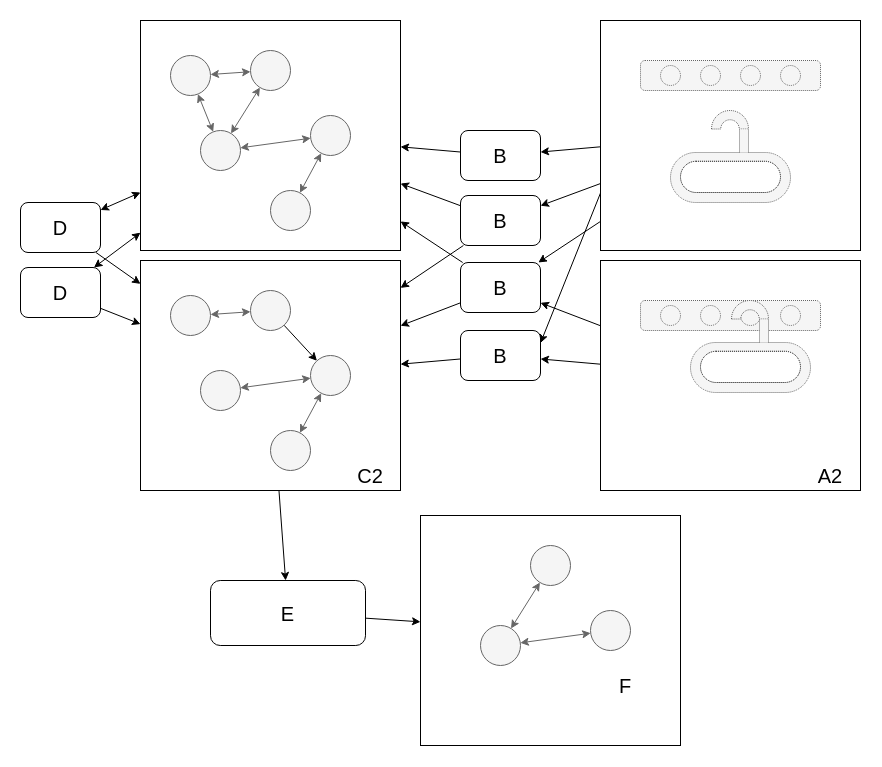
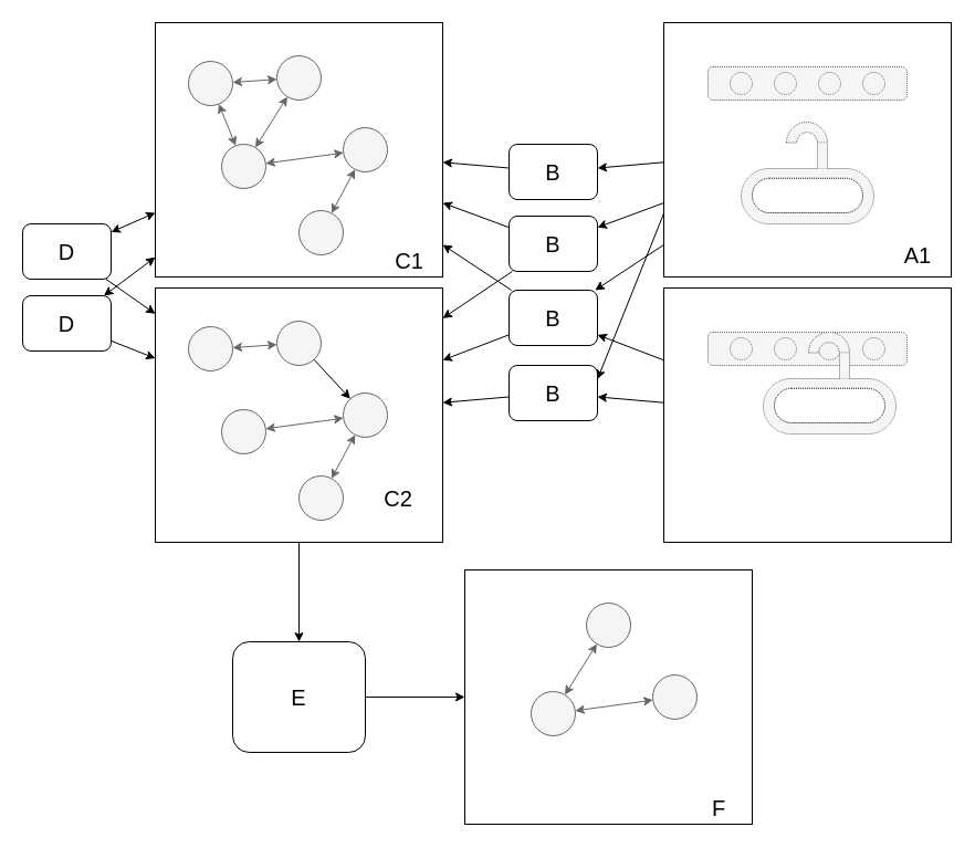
+ <mxCell id="76" value="A1" style="text;html=1;strokeColor=none;fillColor=none;align=center;verticalAlign=middle;whiteSpace=wrap;rounded=0;fontSize=20;" vertex="1" parent="1"><mxGeometry x="800" y="215" width="60" height="30" as="geometry" /></mxCell>
+ <mxCell id="78" value="C1" style="text;html=1;strokeColor=none;fillColor=none;align=center;verticalAlign=middle;whiteSpace=wrap;rounded=0;fontSize=20;" vertex="1" parent="1"><mxGeometry x="340" y="220" width="60" height="30" as="geometry" /></mxCell>
- <mxCell id="79" value="C2" style="text;html=1;strokeColor=none;fillColor=none;align=center;verticalAlign=middle;whiteSpace=wrap;rounded=0;fontSize=20;" vertex="1" parent="1"><mxGeometry x="340" y="460" width="60" height="30" as="geometry" /></mxCell>
+ <mxCell id="79" value="C2" style="text;html=1;strokeColor=none;fillColor=none;align=center;verticalAlign=middle;whiteSpace=wrap;rounded=0;fontSize=20;" vertex="1" parent="1"><mxGeometry x="330" y="435" width="60" height="30" as="geometry" /></mxCell>
- <mxCell id="77" value="A2" style="text;html=1;strokeColor=none;fillColor=none;align=center;verticalAlign=middle;whiteSpace=wrap;rounded=0;fontSize=20;" vertex="1" parent="1"><mxGeometry x="800" y="460" width="60" height="30" as="geometry" /></mxCell>
- <mxCell id="75" value="E" style="rounded=1;whiteSpace=wrap;html=1;fillColor=default;fontSize=20;" vertex="1" parent="1"><mxGeometry x="210" y="580" width="155" height="65" as="geometry" /></mxCell>
+ <mxCell id="75" value="E" style="rounded=1;whiteSpace=wrap;html=1;fillColor=default;fontSize=20;" vertex="1" parent="1"><mxGeometry x="210" y="580" width="120" height="100" as="geometry" /></mxCell>
- <mxCell id="80" value="F" style="text;html=1;strokeColor=none;fillColor=none;align=center;verticalAlign=middle;whiteSpace=wrap;rounded=0;fontSize=20;" vertex="1" parent="1"><mxGeometry x="595" y="670" width="60" height="30" as="geometry" /></mxCell>
+ <mxCell id="80" value="F" style="text;html=1;strokeColor=none;fillColor=none;align=center;verticalAlign=middle;whiteSpace=wrap;rounded=0;fontSize=20;" vertex="1" parent="1"><mxGeometry x="620" y="715" width="60" height="30" as="geometry" /></mxCell>
